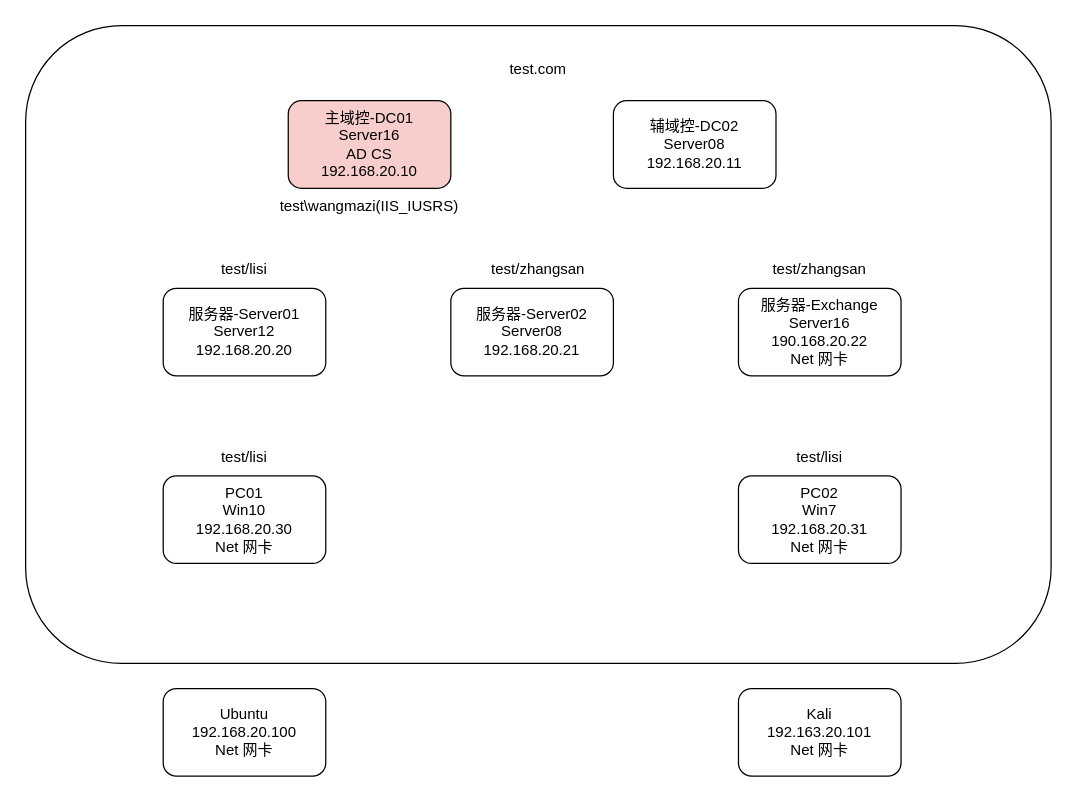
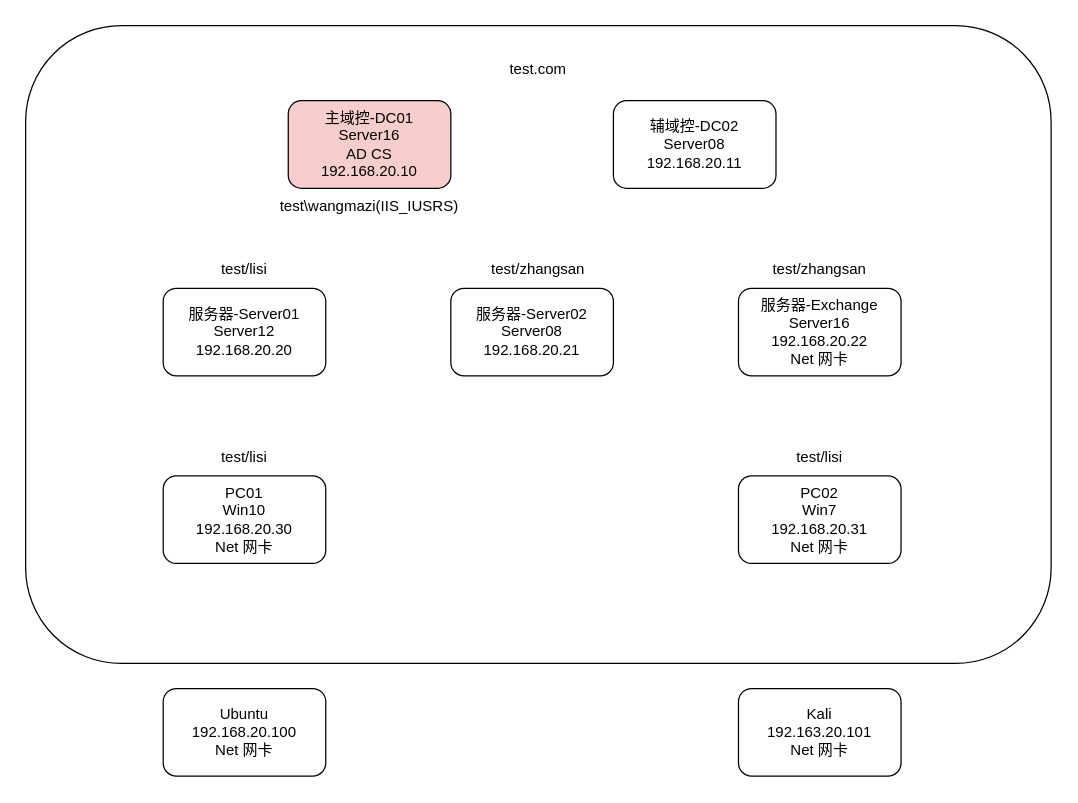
- <mxCell id="7" value="服务器-Exchange&lt;br&gt;Server16&lt;br&gt;190.168.20.22&lt;br&gt;Net 网卡" style="rounded=1;whiteSpace=wrap;html=1;" vertex="1" parent="1"><mxGeometry x="590" y="230" width="130" height="70" as="geometry" /></mxCell>
+ <mxCell id="7" value="服务器-Exchange&lt;br&gt;Server16&lt;br&gt;192.168.20.22&lt;br&gt;Net 网卡" style="rounded=1;whiteSpace=wrap;html=1;" vertex="1" parent="1"><mxGeometry x="590" y="230" width="130" height="70" as="geometry" /></mxCell>
